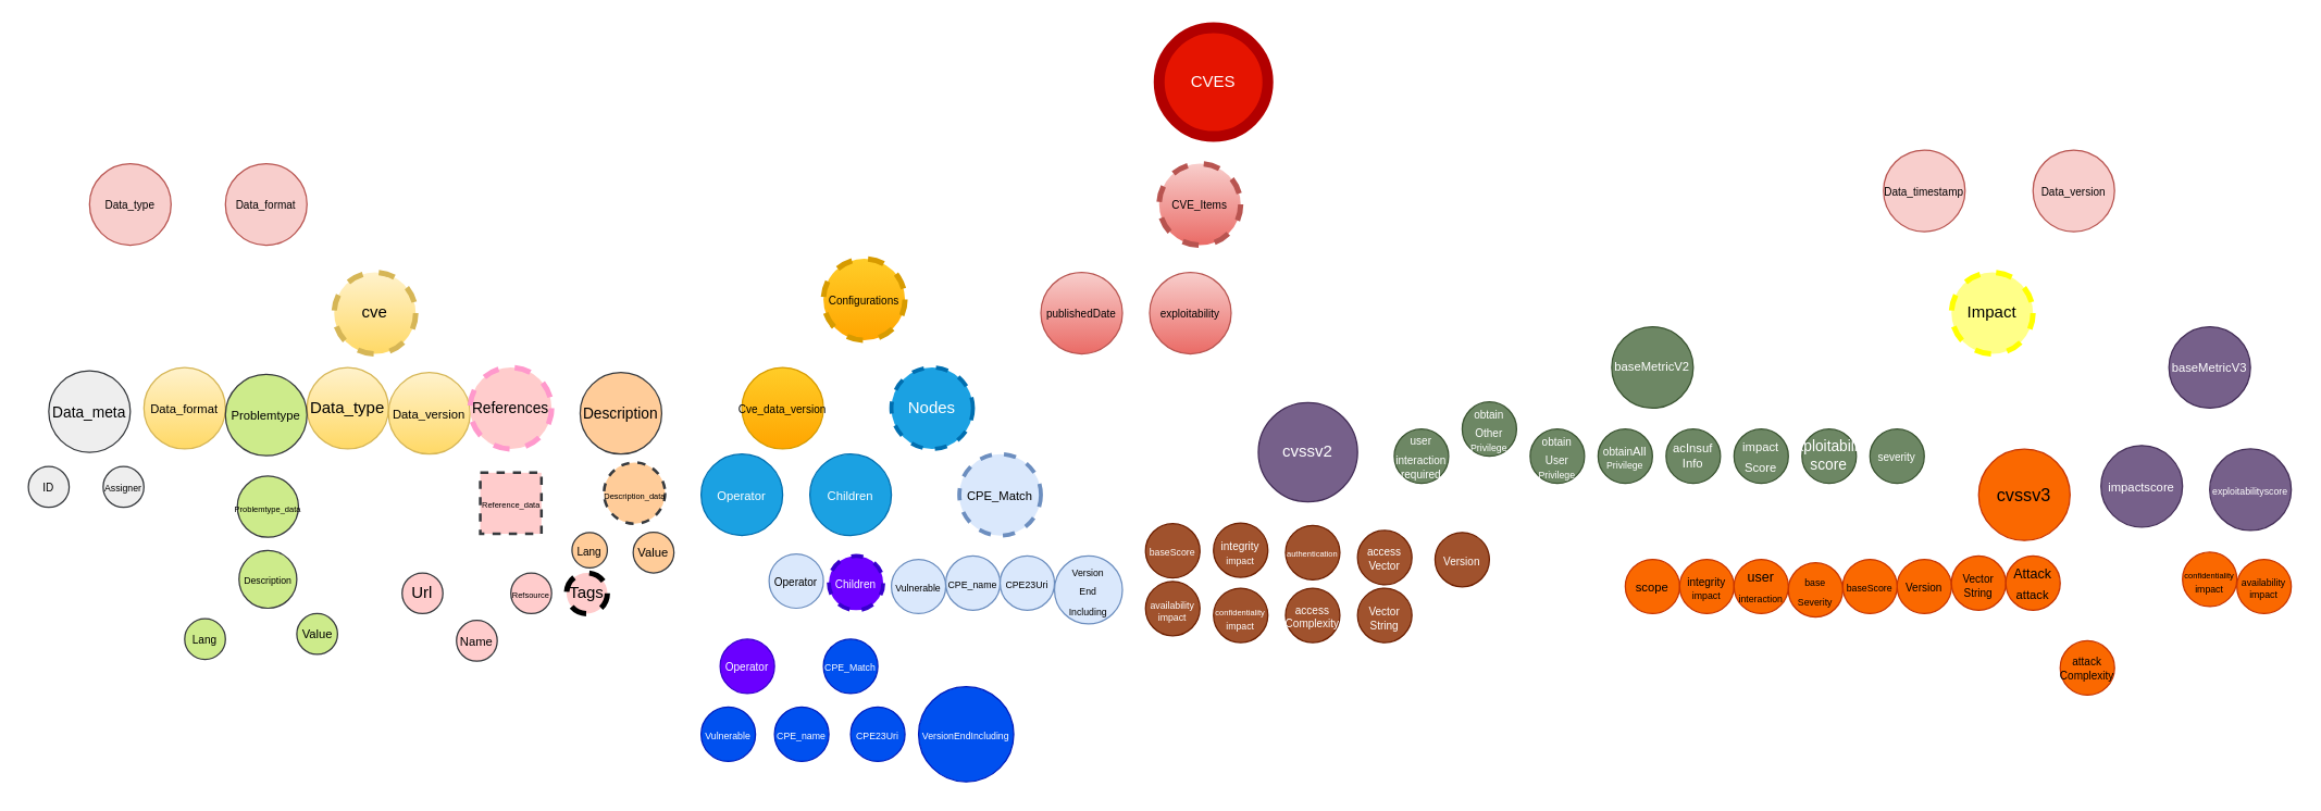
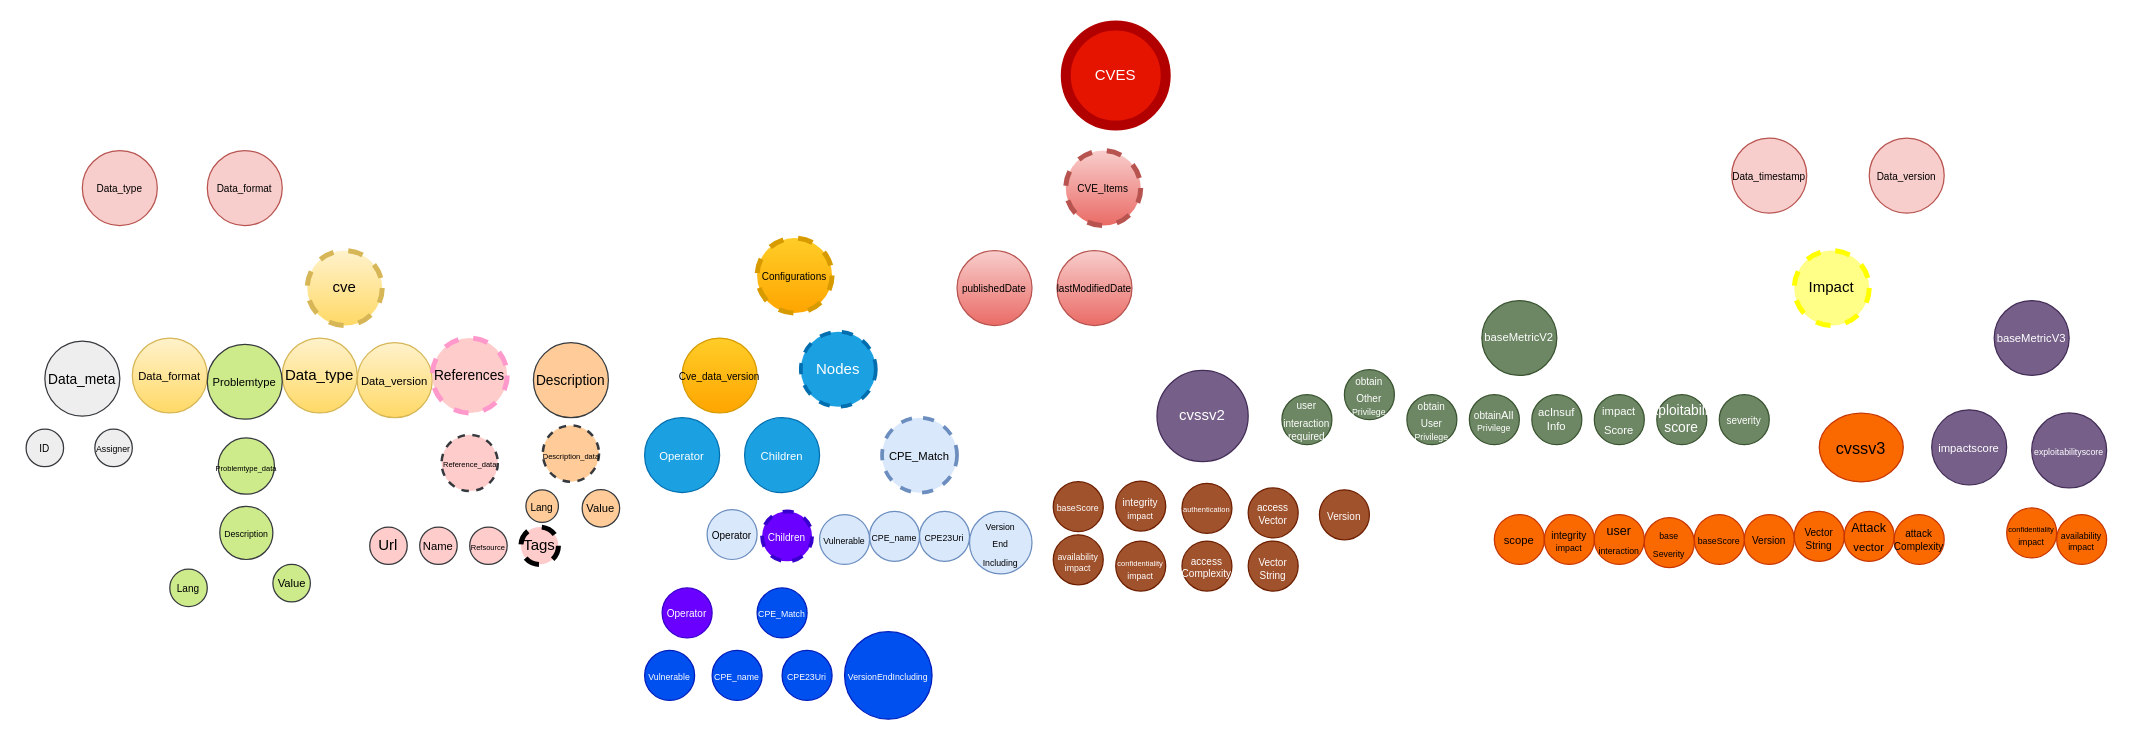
- <mxCell id="12" value="&lt;font style=&quot;font-size: 8px&quot;&gt;exploitability&lt;/font&gt;" style="ellipse;whiteSpace=wrap;html=1;aspect=fixed;fillColor=#f8cecc;gradientColor=#ea6b66;strokeColor=#b85450;" parent="1" vertex="1"><mxGeometry x="845" y="200" width="60" height="60" as="geometry" /></mxCell>
+ <mxCell id="12" value="&lt;font style=&quot;font-size: 8px&quot;&gt;lastModifiedDate&lt;/font&gt;" style="ellipse;whiteSpace=wrap;html=1;aspect=fixed;fillColor=#f8cecc;gradientColor=#ea6b66;strokeColor=#b85450;" parent="1" vertex="1"><mxGeometry x="845" y="200" width="60" height="60" as="geometry" /></mxCell>
- <mxCell id="16" value="Nodes" style="ellipse;whiteSpace=wrap;html=1;aspect=fixed;fillColor=#1ba1e2;fontColor=#ffffff;strokeColor=#006EAF;dashed=1;strokeWidth=3;" parent="1" vertex="1"><mxGeometry x="655" y="270" width="60" height="60" as="geometry" /></mxCell>
+ <mxCell id="16" value="Nodes" style="ellipse;whiteSpace=wrap;html=1;aspect=fixed;fillColor=#1ba1e2;fontColor=#ffffff;strokeColor=#006EAF;dashed=1;strokeWidth=3;" parent="1" vertex="1"><mxGeometry x="640" y="265" width="60" height="60" as="geometry" /></mxCell>
- <mxCell id="35" value="&lt;font style=&quot;font-size: 6px&quot;&gt;Description_data&lt;/font&gt;" style="ellipse;whiteSpace=wrap;html=1;aspect=fixed;fillColor=#ffcc99;strokeColor=#36393d;dashed=1;strokeWidth=2;" parent="1" vertex="1"><mxGeometry x="443.5" y="340" width="45" height="45" as="geometry" /></mxCell>
+ <mxCell id="35" value="&lt;font style=&quot;font-size: 6px&quot;&gt;Description_data&lt;/font&gt;" style="ellipse;whiteSpace=wrap;html=1;aspect=fixed;fillColor=#ffcc99;strokeColor=#36393d;dashed=1;strokeWidth=2;" parent="1" vertex="1"><mxGeometry x="433.5" y="340" width="45" height="45" as="geometry" /></mxCell>
- <mxCell id="53" value="&lt;font style=&quot;font-size: 13px&quot;&gt;cvssv3&lt;/font&gt;" style="ellipse;whiteSpace=wrap;html=1;aspect=fixed;fillColor=#fa6800;fontColor=#000000;strokeColor=#C73500;" parent="1" vertex="1"><mxGeometry x="1455" y="330.13" width="67.25" height="67.25" as="geometry" /></mxCell>
+ <mxCell id="53" value="&lt;font style=&quot;font-size: 13px&quot;&gt;cvssv3&lt;/font&gt;" style="ellipse;whiteSpace=wrap;html=1;aspect=fixed;fillColor=#fa6800;fontColor=#000000;strokeColor=#C73500;" parent="1" vertex="1"><mxGeometry x="1455" y="330.13" width="67.25" height="55" as="geometry" /></mxCell>
- <mxCell id="30" value="&lt;font style=&quot;font-size: 6px&quot;&gt;Reference_data&lt;/font&gt;" style="whiteSpace=wrap;html=1;aspect=fixed;fillColor=#ffcccc;strokeColor=#36393d;dashed=1;strokeWidth=2;rounded=0;" parent="1" vertex="1"><mxGeometry x="352.5" y="347.5" width="45" height="45" as="geometry" /></mxCell>
+ <mxCell id="30" value="&lt;font style=&quot;font-size: 6px&quot;&gt;Reference_data&lt;/font&gt;" style="ellipse;whiteSpace=wrap;html=1;aspect=fixed;fillColor=#ffcccc;strokeColor=#36393d;dashed=1;strokeWidth=2;" parent="1" vertex="1"><mxGeometry x="352.5" y="347.5" width="45" height="45" as="geometry" /></mxCell>
- <mxCell id="76" value="&lt;font style=&quot;font-size: 10px&quot;&gt;Attack&lt;/font&gt; &lt;font style=&quot;font-size: 9px&quot;&gt;attack&lt;/font&gt;" style="ellipse;whiteSpace=wrap;html=1;aspect=fixed;fillColor=#fa6800;fontColor=#000000;strokeColor=#C73500;" parent="1" vertex="1"><mxGeometry x="1475" y="408.75" width="40" height="40" as="geometry" /></mxCell>
+ <mxCell id="76" value="&lt;font style=&quot;font-size: 10px&quot;&gt;Attack&lt;/font&gt; &lt;font style=&quot;font-size: 9px&quot;&gt;vector&lt;/font&gt;" style="ellipse;whiteSpace=wrap;html=1;aspect=fixed;fillColor=#fa6800;fontColor=#000000;strokeColor=#C73500;" parent="1" vertex="1"><mxGeometry x="1475" y="408.75" width="40" height="40" as="geometry" /></mxCell>
- <mxCell id="32" value="&lt;font style=&quot;font-size: 9px&quot;&gt;Name&lt;/font&gt;" style="ellipse;whiteSpace=wrap;html=1;aspect=fixed;fillColor=#ffcccc;strokeColor=#36393d;" parent="1" vertex="1"><mxGeometry x="335" y="456.25" width="30" height="30" as="geometry" /></mxCell>
+ <mxCell id="32" value="&lt;font style=&quot;font-size: 9px&quot;&gt;Name&lt;/font&gt;" style="ellipse;whiteSpace=wrap;html=1;aspect=fixed;fillColor=#ffcccc;strokeColor=#36393d;" parent="1" vertex="1"><mxGeometry x="335" y="421.25" width="30" height="30" as="geometry" /></mxCell>
- <mxCell id="77" value="&lt;div style=&quot;font-size: 11px&quot;&gt;&lt;font style=&quot;font-size: 8px&quot;&gt;attack&lt;/font&gt;&lt;/div&gt;&lt;div style=&quot;font-size: 8px&quot;&gt;&lt;font style=&quot;font-size: 8px&quot;&gt;Complexity&lt;br&gt;&lt;/font&gt;&lt;/div&gt;" style="ellipse;whiteSpace=wrap;html=1;aspect=fixed;fillColor=#fa6800;fontColor=#000000;strokeColor=#C73500;" parent="1" vertex="1"><mxGeometry x="1515" y="471.25" width="40" height="40" as="geometry" /></mxCell>
+ <mxCell id="77" value="&lt;div style=&quot;font-size: 11px&quot;&gt;&lt;font style=&quot;font-size: 8px&quot;&gt;attack&lt;/font&gt;&lt;/div&gt;&lt;div style=&quot;font-size: 8px&quot;&gt;&lt;font style=&quot;font-size: 8px&quot;&gt;Complexity&lt;br&gt;&lt;/font&gt;&lt;/div&gt;" style="ellipse;whiteSpace=wrap;html=1;aspect=fixed;fillColor=#fa6800;fontColor=#000000;strokeColor=#C73500;" parent="1" vertex="1"><mxGeometry x="1515" y="411.25" width="40" height="40" as="geometry" /></mxCell>
